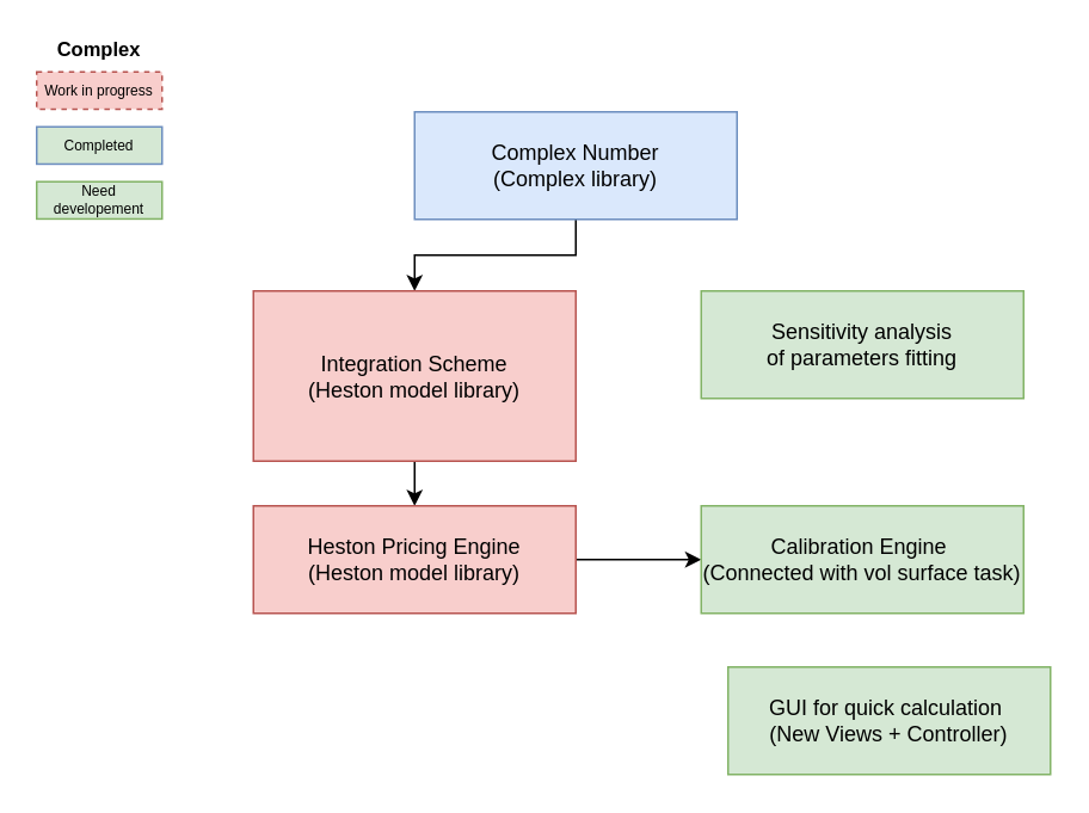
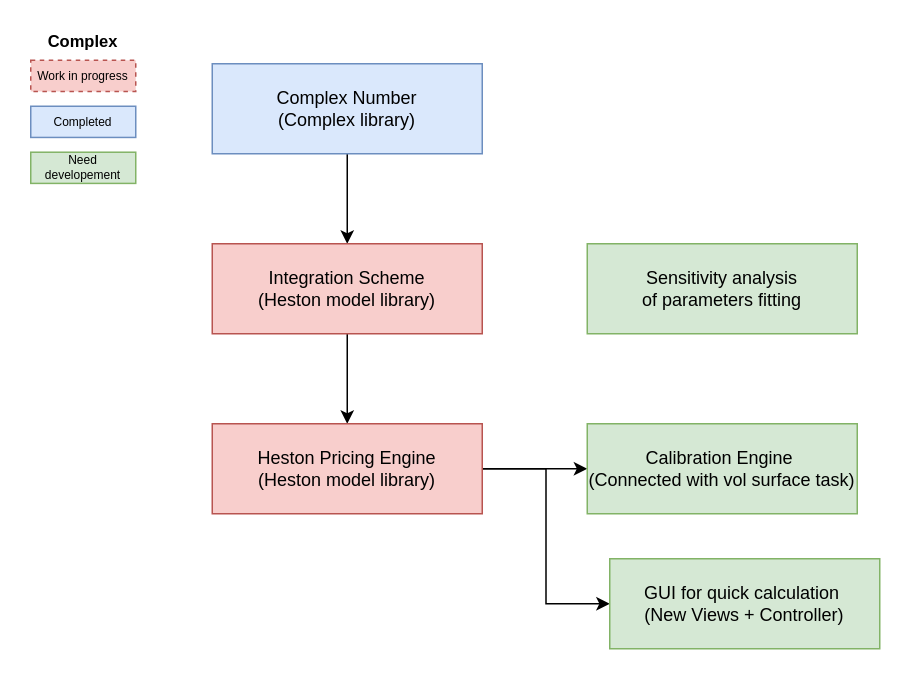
- <mxCell id="15" value="Completed" style="rounded=0;whiteSpace=wrap;html=1;fillColor=#d5e8d4;strokeColor=#6c8ebf;fontSize=8;" vertex="1" parent="12"><mxGeometry y="50.34" width="70" height="20.792" as="geometry" /></mxCell>
+ <mxCell id="15" value="Completed" style="rounded=0;whiteSpace=wrap;html=1;fillColor=#dae8fc;strokeColor=#6c8ebf;fontSize=8;" vertex="1" parent="12"><mxGeometry y="50.34" width="70" height="20.792" as="geometry" /></mxCell>
- <mxCell id="3" value="Complex Number &lt;br&gt;(Complex library)" style="rounded=0;whiteSpace=wrap;html=1;fillColor=#dae8fc;strokeColor=#6c8ebf;" vertex="1" parent="1"><mxGeometry x="231" y="62" width="180" height="60" as="geometry" /></mxCell>
+ <mxCell id="3" value="Complex Number &lt;br&gt;(Complex library)" style="rounded=0;whiteSpace=wrap;html=1;fillColor=#dae8fc;strokeColor=#6c8ebf;" vertex="1" parent="1"><mxGeometry x="141" y="42" width="180" height="60" as="geometry" /></mxCell>
- <mxCell id="5" value="Integration Scheme&lt;br&gt;(Heston model library)" style="rounded=0;whiteSpace=wrap;html=1;fillColor=#f8cecc;strokeColor=#b85450;" vertex="1" parent="1"><mxGeometry x="141" y="162" width="180" height="95" as="geometry" /></mxCell>
+ <mxCell id="5" value="Integration Scheme&lt;br&gt;(Heston model library)" style="rounded=0;whiteSpace=wrap;html=1;fillColor=#f8cecc;strokeColor=#b85450;" vertex="1" parent="1"><mxGeometry x="141" y="162" width="180" height="60" as="geometry" /></mxCell>
+ <mxCell id="7" style="edgeStyle=orthogonalEdgeStyle;rounded=0;orthogonalLoop=1;jettySize=auto;html=1;entryX=0;entryY=0.5;entryDx=0;entryDy=0;" edge="1" parent="1" source="8" target="10"><mxGeometry relative="1" as="geometry" /></mxCell>
